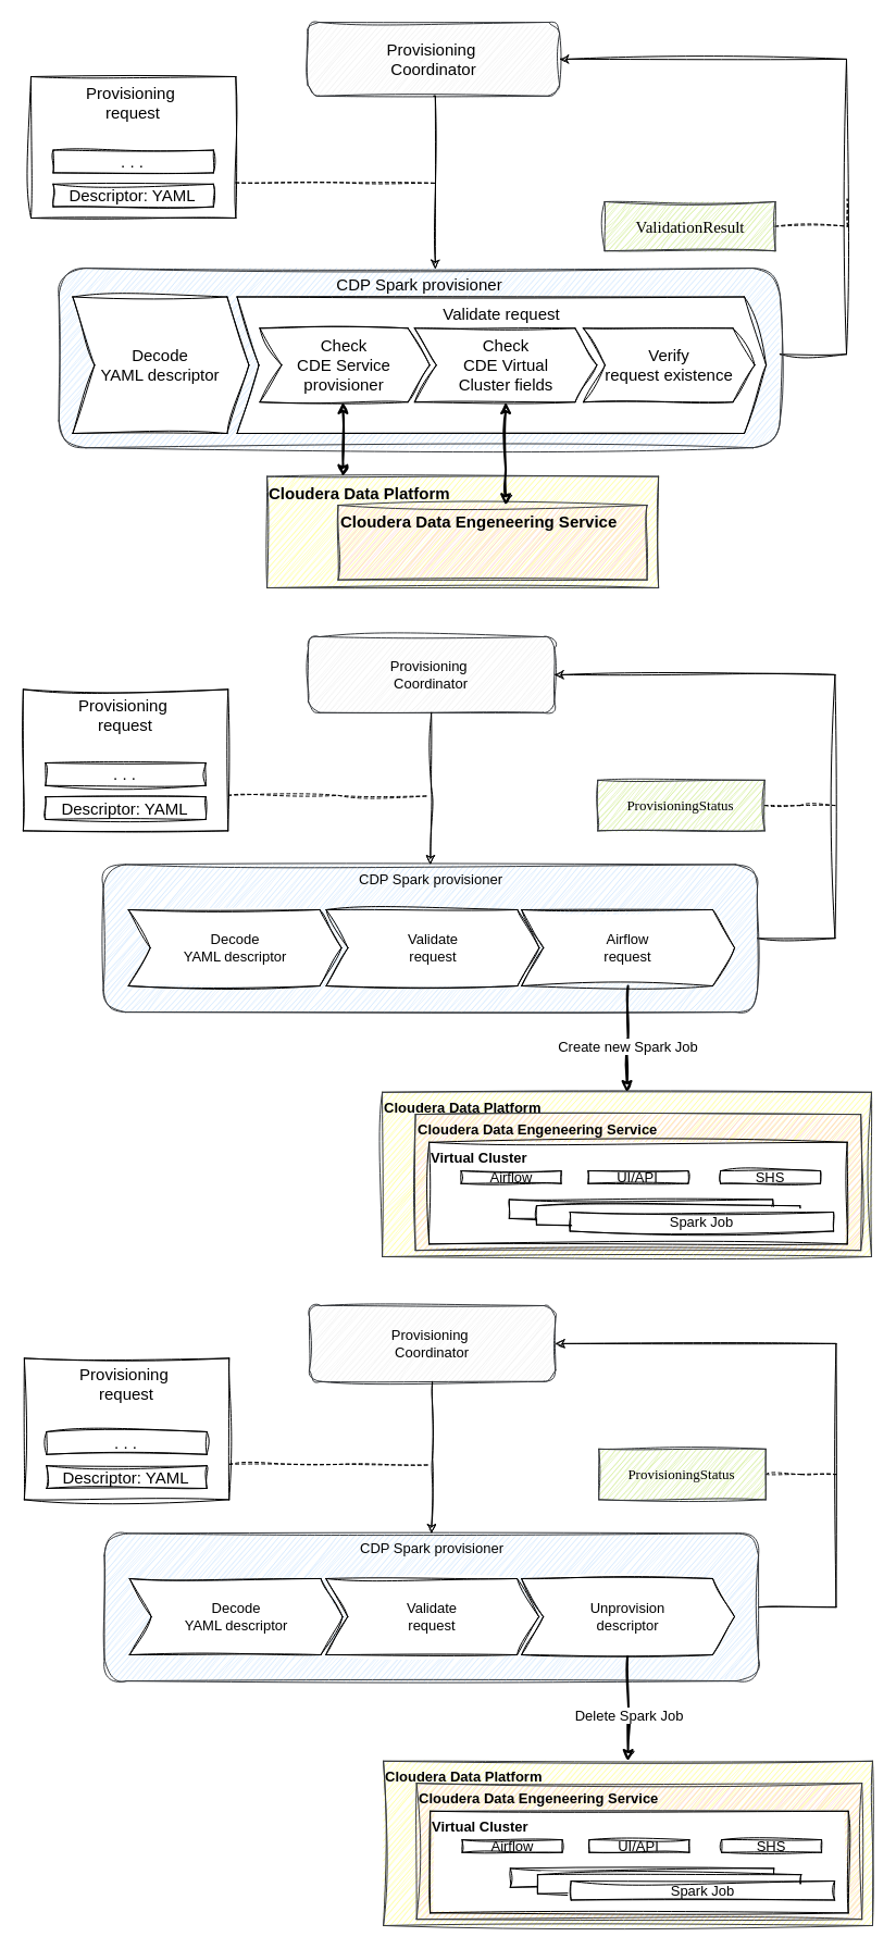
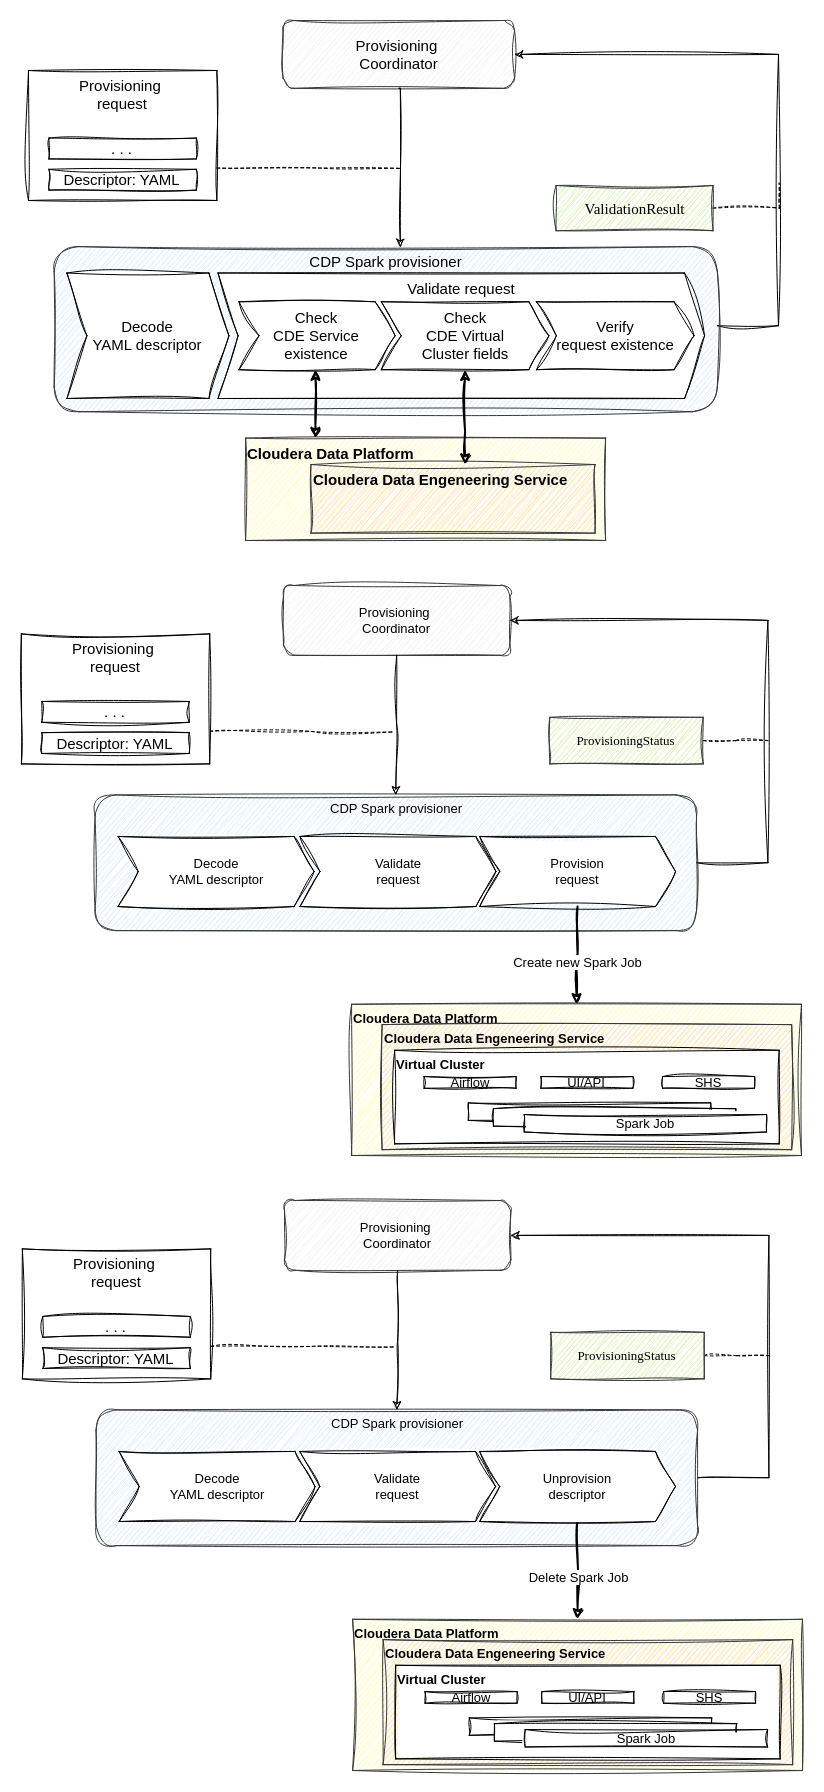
- <mxCell id="39" value="Check &lt;br&gt;CDE Service&lt;br&gt;provisioner" style="shape=step;perimeter=stepPerimeter;whiteSpace=wrap;html=1;fixedSize=1;movable=1;resizable=1;rotatable=1;deletable=1;editable=1;locked=0;connectable=1;fontSize=15;sketch=1;curveFitting=1;jiggle=2;" parent="37" vertex="1"><mxGeometry x="20.928" y="28.773" width="156.163" height="67.932" as="geometry" /></mxCell>
+ <mxCell id="39" value="Check &lt;br&gt;CDE Service&lt;br&gt;existence" style="shape=step;perimeter=stepPerimeter;whiteSpace=wrap;html=1;fixedSize=1;movable=1;resizable=1;rotatable=1;deletable=1;editable=1;locked=0;connectable=1;fontSize=15;sketch=1;curveFitting=1;jiggle=2;" parent="37" vertex="1"><mxGeometry x="20.928" y="28.773" width="156.163" height="67.932" as="geometry" /></mxCell>
- <mxCell id="10" value="Airflow&lt;br style=&quot;font-size: 13px;&quot;&gt;request" style="shape=step;perimeter=stepPerimeter;whiteSpace=wrap;html=1;fixedSize=1;fontSize=13;sketch=1;curveFitting=1;jiggle=2;shadow=0;container=0;" parent="1" vertex="1"><mxGeometry x="479.199" y="835.978" width="195.838" height="70.046" as="geometry" /></mxCell>
+ <mxCell id="10" value="Provision&lt;br style=&quot;font-size: 13px;&quot;&gt;request" style="shape=step;perimeter=stepPerimeter;whiteSpace=wrap;html=1;fixedSize=1;fontSize=13;sketch=1;curveFitting=1;jiggle=2;shadow=0;container=0;" parent="1" vertex="1"><mxGeometry x="479.199" y="835.978" width="195.838" height="70.046" as="geometry" /></mxCell>
